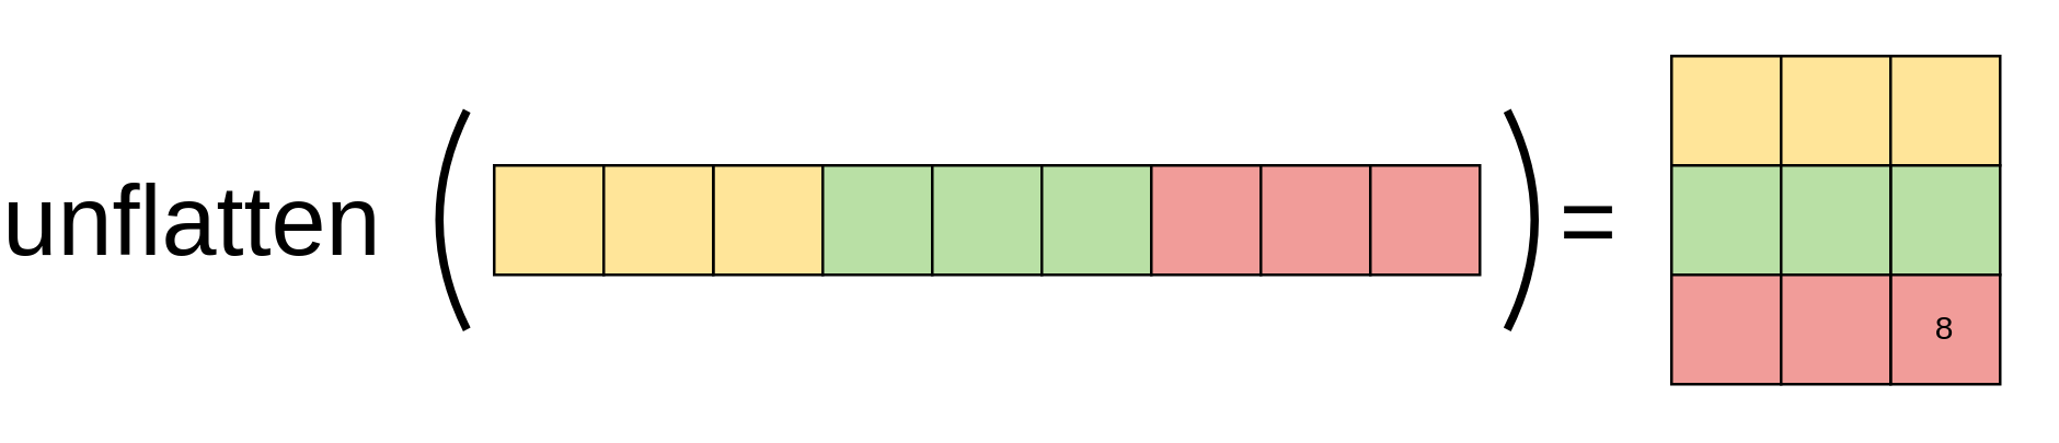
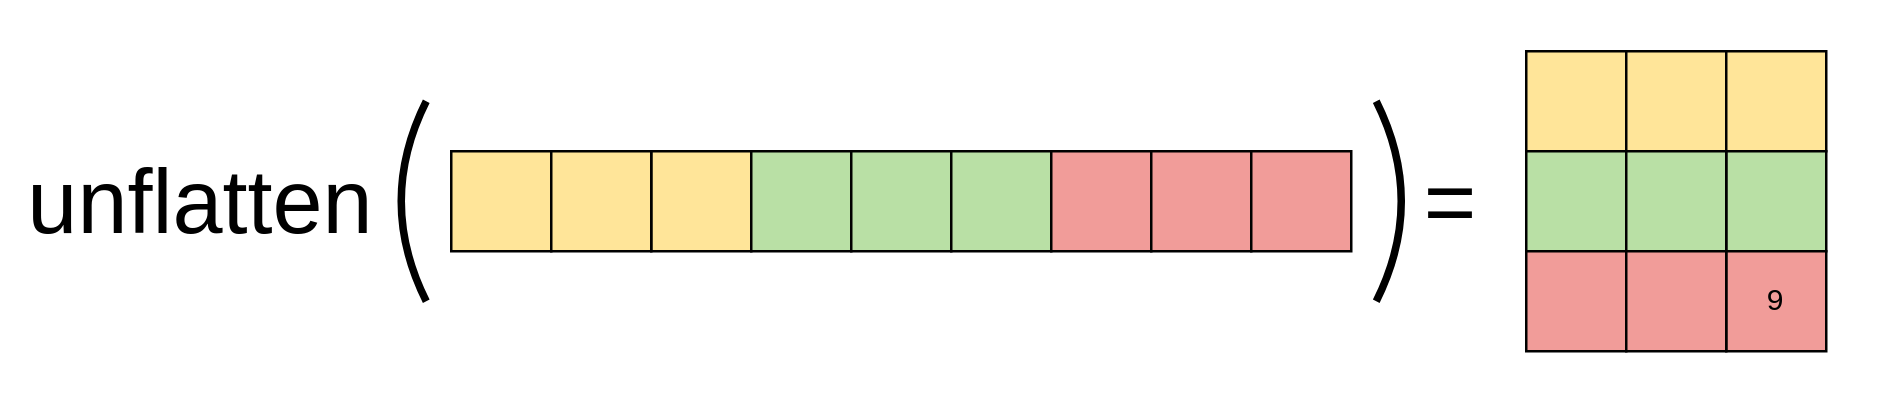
- <mxCell id="2" value="&lt;font style=&quot;font-size: 36px;&quot;&gt;unflatten&lt;/font&gt;" style="text;html=1;align=center;verticalAlign=middle;whiteSpace=wrap;rounded=0;" parent="1" vertex="1"><mxGeometry x="10" y="40" width="120" height="80" as="geometry" /></mxCell>
+ <mxCell id="2" value="&lt;font style=&quot;font-size: 36px;&quot;&gt;unflatten&lt;/font&gt;" style="text;html=1;align=center;verticalAlign=middle;whiteSpace=wrap;rounded=0;" parent="1" vertex="1"><mxGeometry x="20" y="40" width="120" height="80" as="geometry" /></mxCell>
- <mxCell id="10" value="8" style="whiteSpace=wrap;html=1;aspect=fixed;fillColor=#F19C99;" parent="3" vertex="1"><mxGeometry x="80" y="80" width="40" height="40" as="geometry" /></mxCell>
+ <mxCell id="10" value="9" style="whiteSpace=wrap;html=1;aspect=fixed;fillColor=#F19C99;" parent="3" vertex="1"><mxGeometry x="80" y="80" width="40" height="40" as="geometry" /></mxCell>
